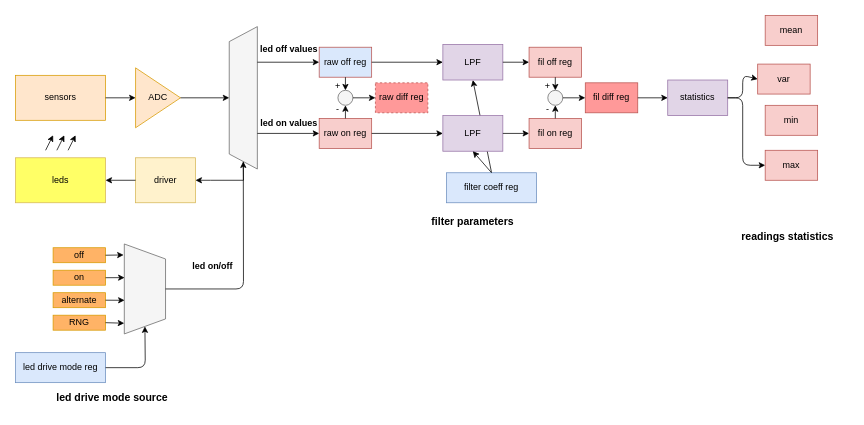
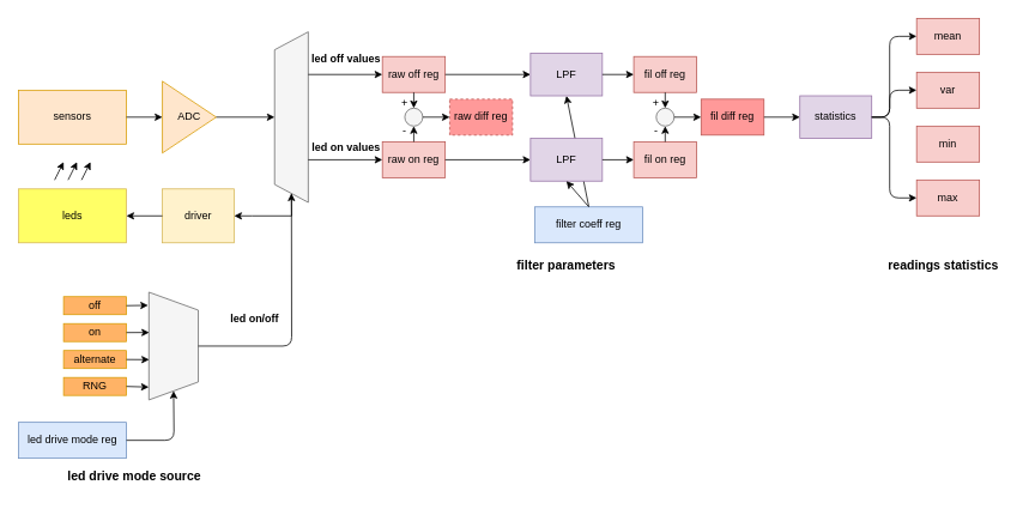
+ <mxCell id="63" value="" style="endArrow=classic;html=1;rounded=1;entryX=0;entryY=0.5;entryDx=0;entryDy=0;exitX=1;exitY=0.5;exitDx=0;exitDy=0;curved=0;" edge="1" parent="1" source="59" target="60"><mxGeometry width="50" height="50" relative="1" as="geometry"><mxPoint x="940" y="80" as="sourcePoint" /><mxPoint x="990" y="30" as="targetPoint" /><Array as="points"><mxPoint x="990" y="130" /><mxPoint x="990" y="40" /></Array></mxGeometry></mxCell>
- <mxCell id="26" value="raw off reg" style="rounded=0;whiteSpace=wrap;html=1;fillColor=#dae8fc;strokeColor=#b85450;" vertex="1" parent="1"><mxGeometry x="425" y="62.5" width="70" height="40" as="geometry" /></mxCell>
+ <mxCell id="26" value="raw off reg" style="rounded=0;whiteSpace=wrap;html=1;fillColor=#f8cecc;strokeColor=#b85450;" vertex="1" parent="1"><mxGeometry x="425" y="62.5" width="70" height="40" as="geometry" /></mxCell>
- <mxCell id="61" value="var" style="rounded=0;whiteSpace=wrap;html=1;fillColor=#f8cecc;strokeColor=#b85450;" vertex="1" parent="1"><mxGeometry x="1010" y="85" width="70" height="40" as="geometry" /></mxCell>
+ <mxCell id="61" value="var" style="rounded=0;whiteSpace=wrap;html=1;fillColor=#f8cecc;strokeColor=#b85450;" vertex="1" parent="1"><mxGeometry x="1020" y="80" width="70" height="40" as="geometry" /></mxCell>
- <mxCell id="69" value="readings statistics" style="text;html=1;align=center;verticalAlign=middle;whiteSpace=wrap;rounded=0;fontSize=14;fontStyle=1" vertex="1" parent="1"><mxGeometry x="970" y="300" width="160" height="30" as="geometry" /></mxCell>
+ <mxCell id="69" value="readings statistics" style="text;html=1;align=center;verticalAlign=middle;whiteSpace=wrap;rounded=0;fontSize=14;fontStyle=1" vertex="1" parent="1"><mxGeometry x="970" y="280" width="160" height="30" as="geometry" /></mxCell>
